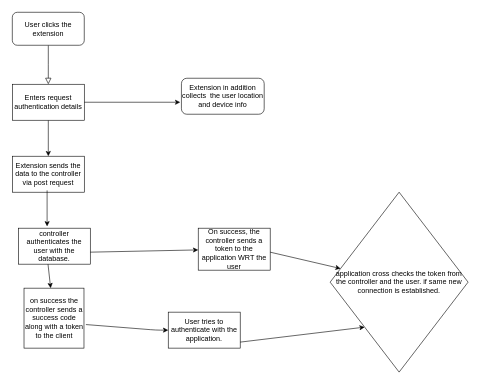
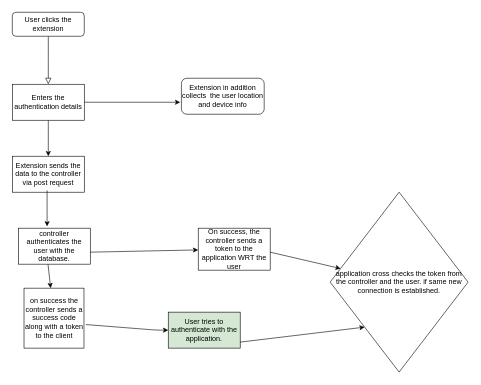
- <mxCell id="3" value="User clicks the extension" style="rounded=1;whiteSpace=wrap;html=1;fontSize=12;glass=0;strokeWidth=1;shadow=0;" parent="1" vertex="1"><mxGeometry x="20" y="20" width="120" height="55" as="geometry" /></mxCell>
+ <mxCell id="3" value="User clicks the extension" style="rounded=1;whiteSpace=wrap;html=1;fontSize=12;glass=0;strokeWidth=1;shadow=0;" parent="1" vertex="1"><mxGeometry x="20" y="20" width="120" height="40" as="geometry" /></mxCell>
- <mxCell id="6" value="Enters request authentication details" style="rounded=0;whiteSpace=wrap;html=1;" vertex="1" parent="1"><mxGeometry x="20" y="140" width="120" height="60" as="geometry" /></mxCell>
+ <mxCell id="6" value="Enters the authentication details" style="rounded=0;whiteSpace=wrap;html=1;" vertex="1" parent="1"><mxGeometry x="20" y="140" width="120" height="60" as="geometry" /></mxCell>
- <mxCell id="16" value="User tries to authenticate with the application." style="rounded=0;whiteSpace=wrap;html=1;" vertex="1" parent="1"><mxGeometry x="280" y="520" width="120" height="60" as="geometry" /></mxCell>
+ <mxCell id="16" value="User tries to authenticate with the application." style="rounded=0;whiteSpace=wrap;html=1;fillColor=#d5e8d4;" vertex="1" parent="1"><mxGeometry x="280" y="520" width="120" height="60" as="geometry" /></mxCell>
